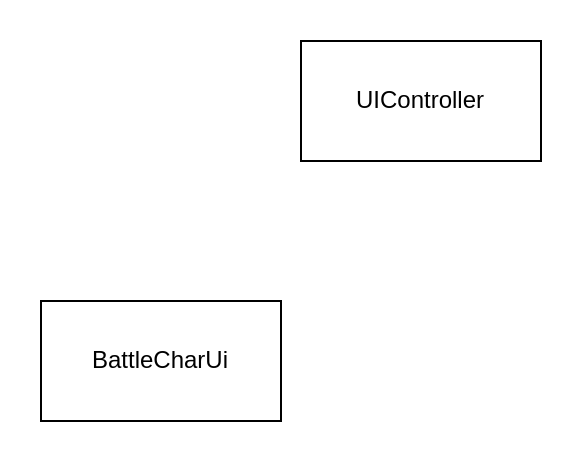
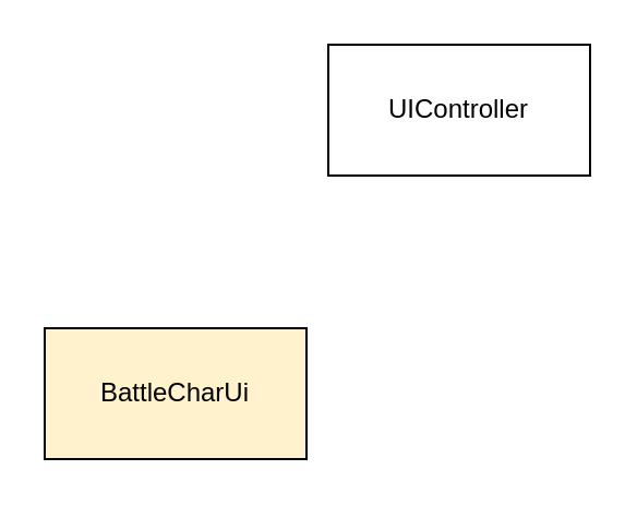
- <mxCell id="3" value="BattleCharUi" style="whiteSpace=wrap;html=1;rounded=0;" vertex="1" parent="1"><mxGeometry x="20" y="150" width="120" height="60" as="geometry" /></mxCell>
+ <mxCell id="3" value="BattleCharUi" style="whiteSpace=wrap;html=1;rounded=0;fillColor=#fff2cc;" vertex="1" parent="1"><mxGeometry x="20" y="150" width="120" height="60" as="geometry" /></mxCell>
